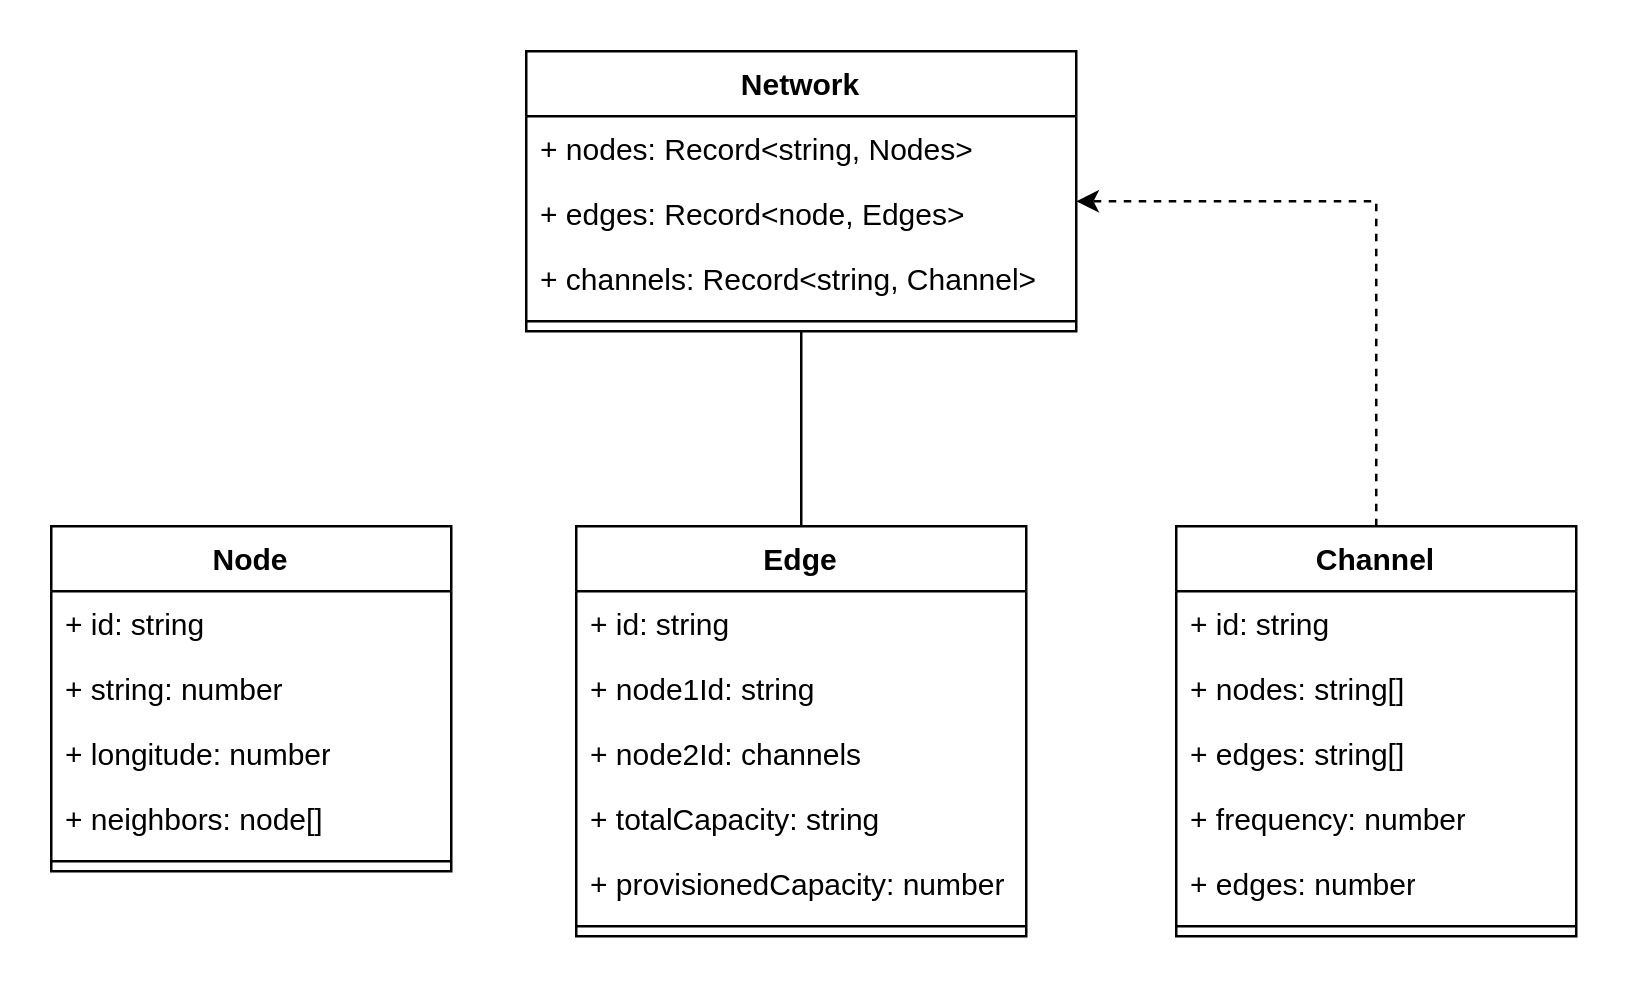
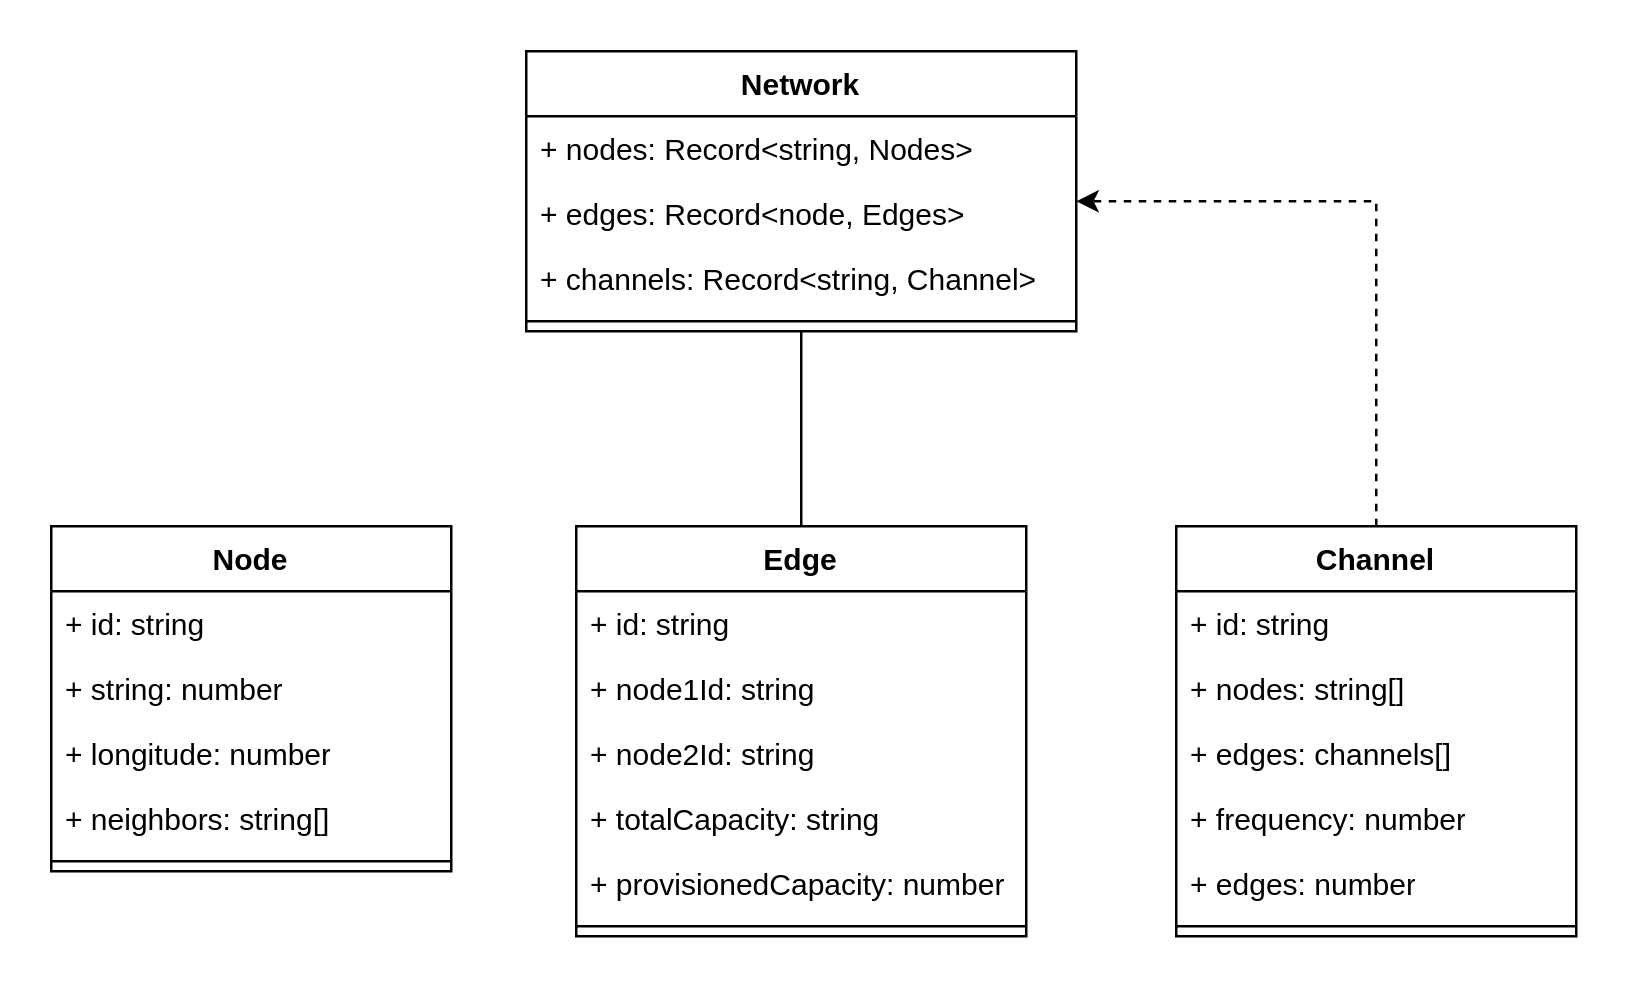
- <mxCell id="6" value="+ node2Id: channels" style="text;strokeColor=none;fillColor=none;align=left;verticalAlign=top;spacingLeft=4;spacingRight=4;overflow=hidden;rotatable=0;points=[[0,0.5],[1,0.5]];portConstraint=eastwest;whiteSpace=wrap;html=1;" vertex="1" parent="3"><mxGeometry y="78" width="180" height="26" as="geometry" /></mxCell>
+ <mxCell id="6" value="+ node2Id: string" style="text;strokeColor=none;fillColor=none;align=left;verticalAlign=top;spacingLeft=4;spacingRight=4;overflow=hidden;rotatable=0;points=[[0,0.5],[1,0.5]];portConstraint=eastwest;whiteSpace=wrap;html=1;" vertex="1" parent="3"><mxGeometry y="78" width="180" height="26" as="geometry" /></mxCell>
- <mxCell id="20" value="+ edges: string[]" style="text;strokeColor=none;fillColor=none;align=left;verticalAlign=top;spacingLeft=4;spacingRight=4;overflow=hidden;rotatable=0;points=[[0,0.5],[1,0.5]];portConstraint=eastwest;whiteSpace=wrap;html=1;" vertex="1" parent="17"><mxGeometry y="78" width="160" height="26" as="geometry" /></mxCell>
+ <mxCell id="20" value="+ edges: channels[]" style="text;strokeColor=none;fillColor=none;align=left;verticalAlign=top;spacingLeft=4;spacingRight=4;overflow=hidden;rotatable=0;points=[[0,0.5],[1,0.5]];portConstraint=eastwest;whiteSpace=wrap;html=1;" vertex="1" parent="17"><mxGeometry y="78" width="160" height="26" as="geometry" /></mxCell>
- <mxCell id="14" value="+ neighbors: node[]" style="text;strokeColor=none;fillColor=none;align=left;verticalAlign=top;spacingLeft=4;spacingRight=4;overflow=hidden;rotatable=0;points=[[0,0.5],[1,0.5]];portConstraint=eastwest;whiteSpace=wrap;html=1;" vertex="1" parent="10"><mxGeometry y="104" width="160" height="26" as="geometry" /></mxCell>
+ <mxCell id="14" value="+ neighbors: string[]" style="text;strokeColor=none;fillColor=none;align=left;verticalAlign=top;spacingLeft=4;spacingRight=4;overflow=hidden;rotatable=0;points=[[0,0.5],[1,0.5]];portConstraint=eastwest;whiteSpace=wrap;html=1;" vertex="1" parent="10"><mxGeometry y="104" width="160" height="26" as="geometry" /></mxCell>
